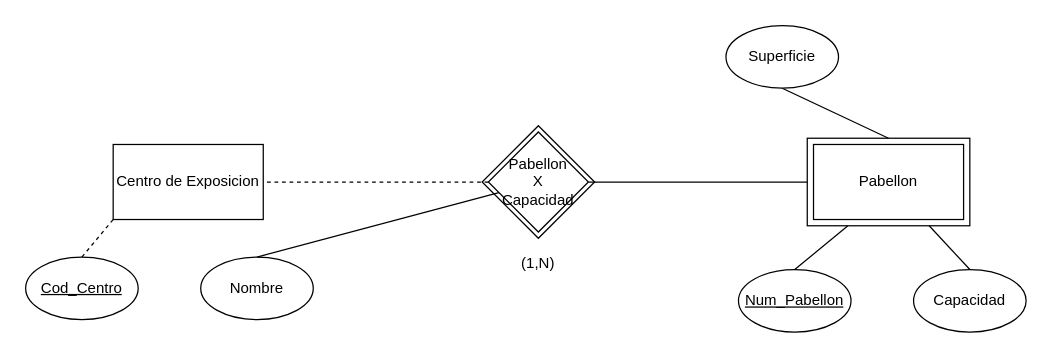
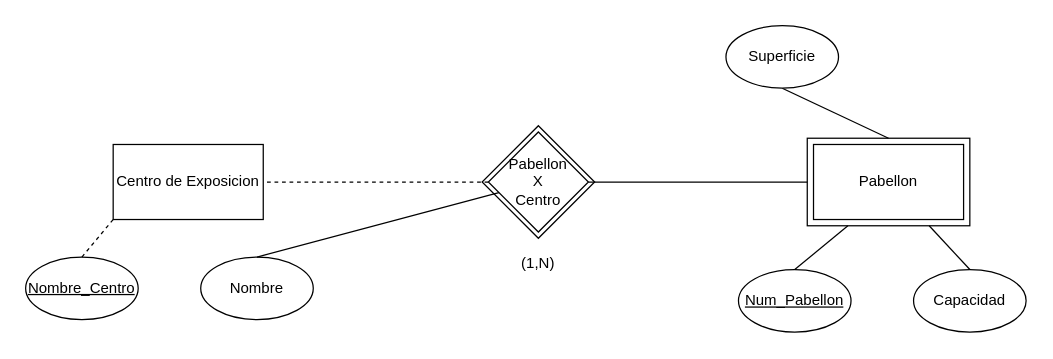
- <mxCell id="6" value="Pabellon&lt;div&gt;X&lt;/div&gt;&lt;div&gt;Capacidad&lt;/div&gt;" style="rhombus;whiteSpace=wrap;html=1;" parent="1" vertex="1"><mxGeometry x="390" y="105" width="80" height="80" as="geometry" /></mxCell>
+ <mxCell id="6" value="Pabellon&lt;div&gt;X&lt;/div&gt;&lt;div&gt;Centro&lt;/div&gt;" style="rhombus;whiteSpace=wrap;html=1;" parent="1" vertex="1"><mxGeometry x="390" y="105" width="80" height="80" as="geometry" /></mxCell>
- <mxCell id="9" value="&lt;u&gt;Cod_Centro&lt;/u&gt;" style="ellipse;whiteSpace=wrap;html=1;" parent="1" vertex="1"><mxGeometry x="20" y="205" width="90" height="50" as="geometry" /></mxCell>
+ <mxCell id="9" value="&lt;u&gt;Nombre_Centro&lt;/u&gt;" style="ellipse;whiteSpace=wrap;html=1;" parent="1" vertex="1"><mxGeometry x="20" y="205" width="90" height="50" as="geometry" /></mxCell>
